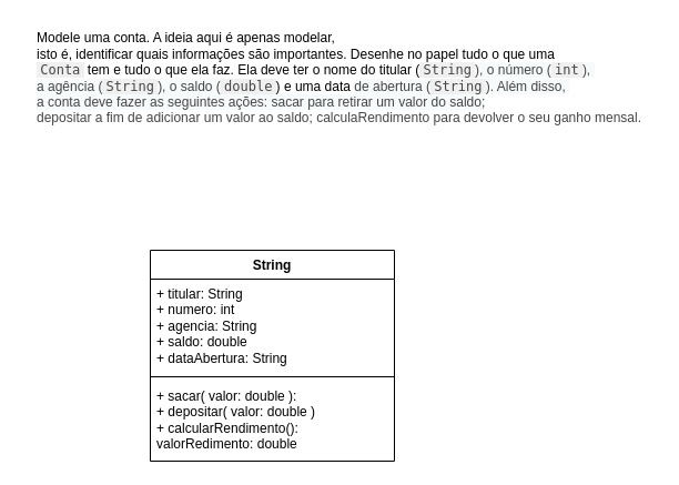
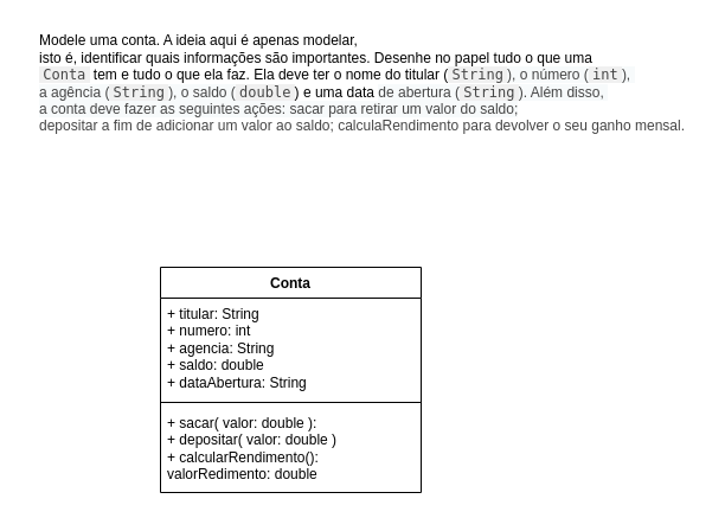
- <mxCell id="2" value="String" style="swimlane;fontStyle=1;align=center;verticalAlign=top;childLayout=stackLayout;horizontal=1;startSize=26;horizontalStack=0;resizeParent=1;resizeParentMax=0;resizeLast=0;collapsible=1;marginBottom=0;whiteSpace=wrap;html=1;" vertex="1" parent="1"><mxGeometry x="135" y="225" width="220" height="190" as="geometry" /></mxCell>
+ <mxCell id="2" value="Conta" style="swimlane;fontStyle=1;align=center;verticalAlign=top;childLayout=stackLayout;horizontal=1;startSize=26;horizontalStack=0;resizeParent=1;resizeParentMax=0;resizeLast=0;collapsible=1;marginBottom=0;whiteSpace=wrap;html=1;" vertex="1" parent="1"><mxGeometry x="135" y="225" width="220" height="190" as="geometry" /></mxCell>
